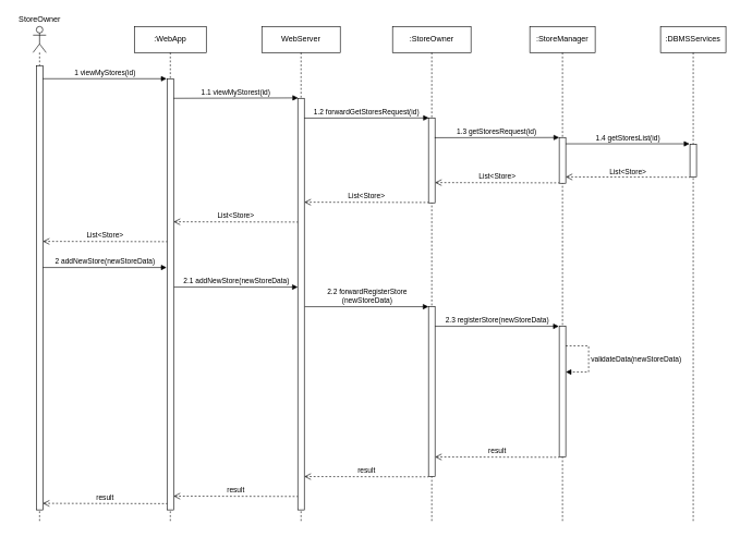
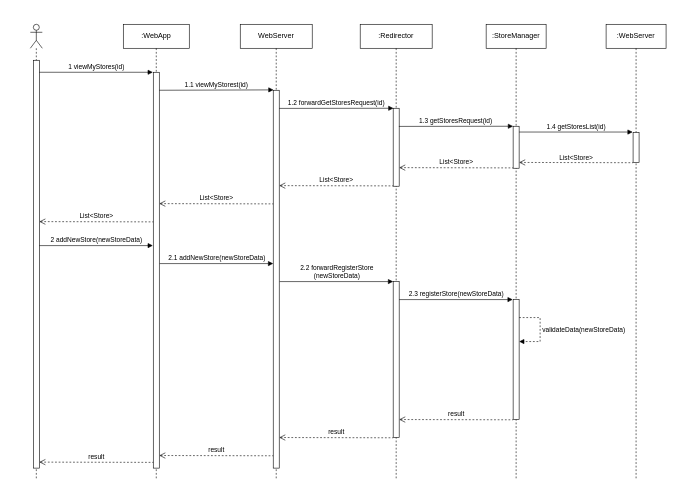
- <mxCell id="15" value="StoreOwner" style="text;html=1;align=center;verticalAlign=middle;resizable=0;points=[];autosize=1;" parent="1" vertex="1"><mxGeometry x="20" y="20" width="80" height="20" as="geometry" /></mxCell>
- <mxCell id="13" value=":StoreOwner" style="shape=umlLifeline;perimeter=lifelinePerimeter;whiteSpace=wrap;html=1;container=1;collapsible=0;recursiveResize=0;outlineConnect=0;" parent="1" vertex="1"><mxGeometry x="600" y="40" width="120" height="760" as="geometry" /></mxCell>
+ <mxCell id="13" value=":Redirector" style="shape=umlLifeline;perimeter=lifelinePerimeter;whiteSpace=wrap;html=1;container=1;collapsible=0;recursiveResize=0;outlineConnect=0;" parent="1" vertex="1"><mxGeometry x="600" y="40" width="120" height="760" as="geometry" /></mxCell>
- <mxCell id="7" value=":DBMSServices" style="shape=umlLifeline;perimeter=lifelinePerimeter;whiteSpace=wrap;html=1;container=1;collapsible=0;recursiveResize=0;outlineConnect=0;" parent="1" vertex="1"><mxGeometry x="1010" y="40" width="100" height="760" as="geometry" /></mxCell>
+ <mxCell id="7" value=":WebServer" style="shape=umlLifeline;perimeter=lifelinePerimeter;whiteSpace=wrap;html=1;container=1;collapsible=0;recursiveResize=0;outlineConnect=0;" parent="1" vertex="1"><mxGeometry x="1010" y="40" width="100" height="760" as="geometry" /></mxCell>
